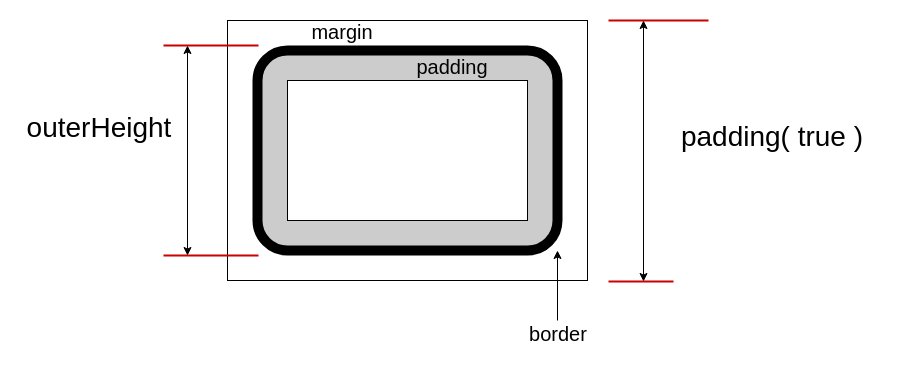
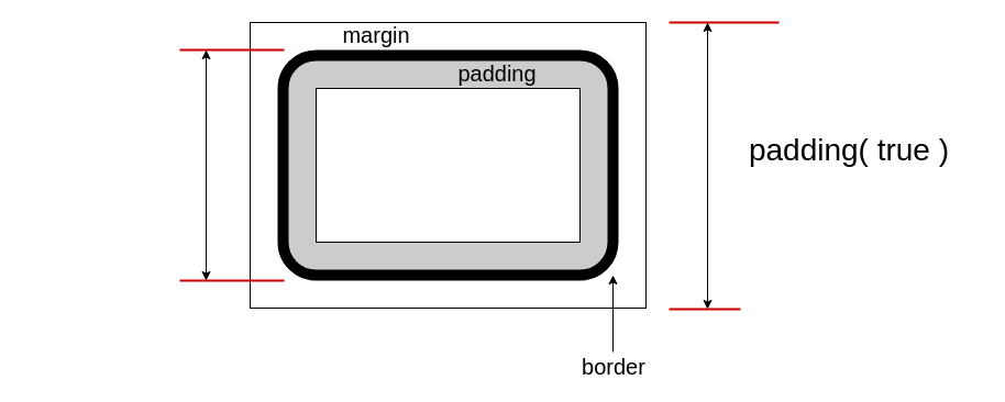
- <mxCell id="10" value="outerHeight&lt;br style=&quot;font-size: 28px&quot;&gt;" style="text;html=1;strokeColor=none;fillColor=none;align=center;verticalAlign=middle;whiteSpace=wrap;rounded=0;fontSize=28;" parent="1" vertex="1"><mxGeometry x="20" y="109" width="158" height="36" as="geometry" /></mxCell>
